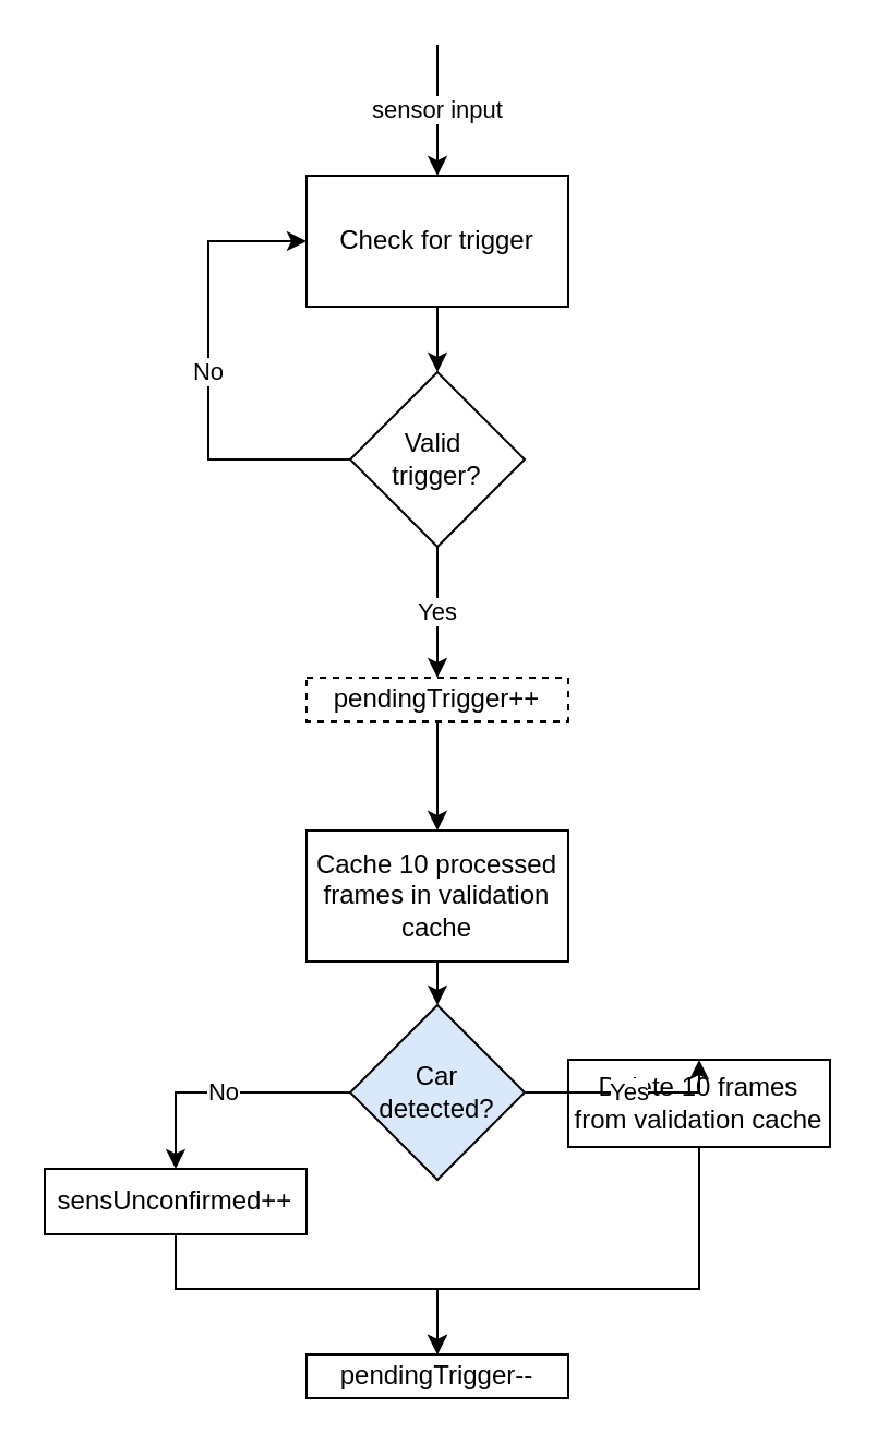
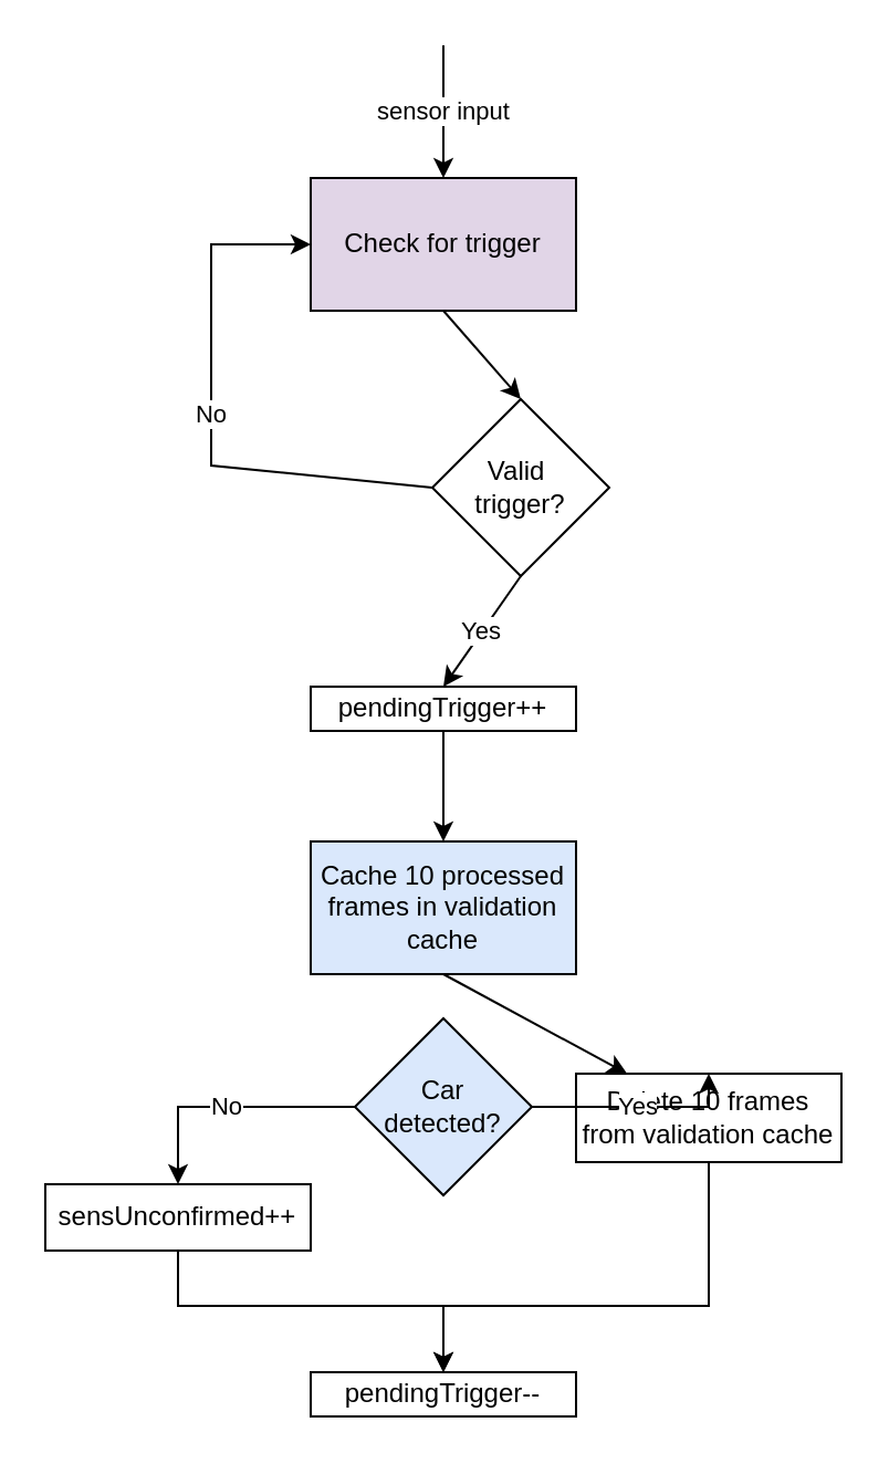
- <mxCell id="4" value="Check for trigger" style="rounded=0;whiteSpace=wrap;html=1;" vertex="1" parent="1"><mxGeometry x="140" y="80" width="120" height="60" as="geometry" /></mxCell>
+ <mxCell id="4" value="Check for trigger" style="rounded=0;whiteSpace=wrap;html=1;fillColor=#e1d5e7;" vertex="1" parent="1"><mxGeometry x="140" y="80" width="120" height="60" as="geometry" /></mxCell>
- <mxCell id="2" value="Valid&amp;nbsp;&lt;div&gt;trigger?&lt;/div&gt;" style="rhombus;whiteSpace=wrap;html=1;" vertex="1" parent="1"><mxGeometry x="160" y="170" width="80" height="80" as="geometry" /></mxCell>
+ <mxCell id="2" value="Valid&amp;nbsp;&lt;div&gt;trigger?&lt;/div&gt;" style="rhombus;whiteSpace=wrap;html=1;" vertex="1" parent="1"><mxGeometry x="195" y="180" width="80" height="80" as="geometry" /></mxCell>
- <mxCell id="3" value="pendingTrigger++" style="rounded=0;whiteSpace=wrap;html=1;dashed=1;" vertex="1" parent="1"><mxGeometry x="140" y="310" width="120" height="20" as="geometry" /></mxCell>
+ <mxCell id="3" value="pendingTrigger++" style="rounded=0;whiteSpace=wrap;html=1;" vertex="1" parent="1"><mxGeometry x="140" y="310" width="120" height="20" as="geometry" /></mxCell>
- <mxCell id="5" value="Cache 10 processed frames in validation cache" style="rounded=0;whiteSpace=wrap;html=1;" vertex="1" parent="1"><mxGeometry x="140" y="380" width="120" height="60" as="geometry" /></mxCell>
+ <mxCell id="5" value="Cache 10 processed frames in validation cache" style="rounded=0;whiteSpace=wrap;html=1;fillColor=#dae8fc;" vertex="1" parent="1"><mxGeometry x="140" y="380" width="120" height="60" as="geometry" /></mxCell>
- <mxCell id="15" value="" style="endArrow=classic;html=1;rounded=0;entryX=0.5;entryY=0;entryDx=0;entryDy=0;exitX=0.5;exitY=1;exitDx=0;exitDy=0;" edge="1" parent="1" source="5" target="6"><mxGeometry width="50" height="50" relative="1" as="geometry"><mxPoint x="95" y="500" as="sourcePoint" /><mxPoint x="145" y="450" as="targetPoint" /></mxGeometry></mxCell>
+ <mxCell id="15" value="" style="endArrow=classic;html=1;rounded=0;exitX=0.5;exitY=1;exitDx=0;exitDy=0;" edge="1" parent="1" source="5" target="7"><mxGeometry width="50" height="50" relative="1" as="geometry"><mxPoint x="95" y="500" as="sourcePoint" /><mxPoint x="145" y="450" as="targetPoint" /></mxGeometry></mxCell>
